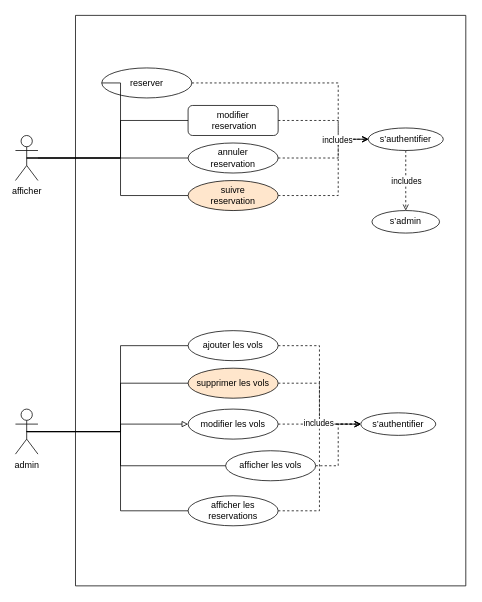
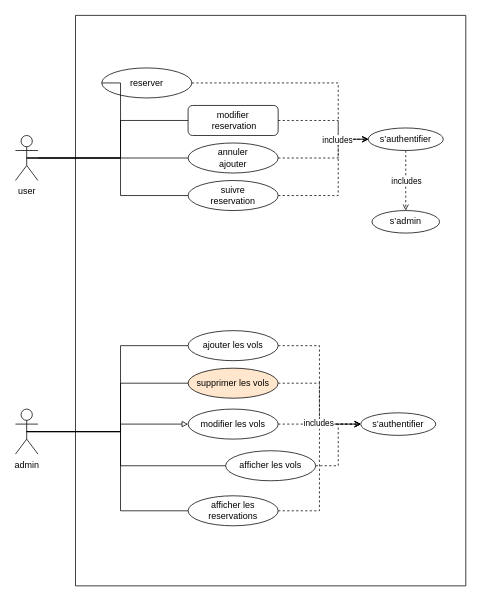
- <mxCell id="8" value="&lt;span&gt;annuler&lt;/span&gt;&lt;br&gt;reservation" style="ellipse;whiteSpace=wrap;html=1;" parent="2" vertex="1"><mxGeometry x="150" y="170" width="120" height="40" as="geometry" /></mxCell>
+ <mxCell id="8" value="&lt;span&gt;annuler&lt;/span&gt;&lt;br&gt;ajouter" style="ellipse;whiteSpace=wrap;html=1;" parent="2" vertex="1"><mxGeometry x="150" y="170" width="120" height="40" as="geometry" /></mxCell>
- <mxCell id="32" value="afficher" style="shape=umlActor;verticalLabelPosition=bottom;verticalAlign=top;html=1;outlineConnect=0;" parent="1" vertex="1"><mxGeometry x="20" y="180" width="30" height="60" as="geometry" /></mxCell>
+ <mxCell id="32" value="user" style="shape=umlActor;verticalLabelPosition=bottom;verticalAlign=top;html=1;outlineConnect=0;" parent="1" vertex="1"><mxGeometry x="20" y="180" width="30" height="60" as="geometry" /></mxCell>
- <mxCell id="11" value="&lt;span&gt;suivre&lt;br&gt;&lt;/span&gt;reservation" style="ellipse;whiteSpace=wrap;html=1;fillColor=#ffe6cc;" parent="2" vertex="1"><mxGeometry x="150" y="220" width="120" height="40" as="geometry" /></mxCell>
+ <mxCell id="11" value="&lt;span&gt;suivre&lt;br&gt;&lt;/span&gt;reservation" style="ellipse;whiteSpace=wrap;html=1;" parent="2" vertex="1"><mxGeometry x="150" y="220" width="120" height="40" as="geometry" /></mxCell>
